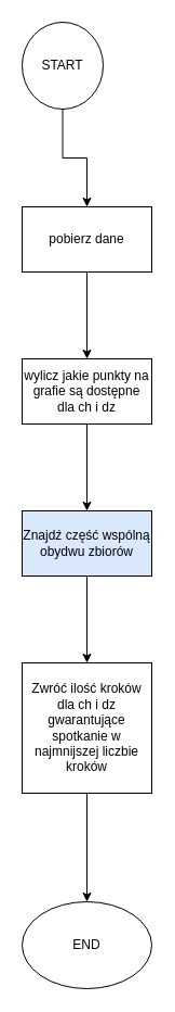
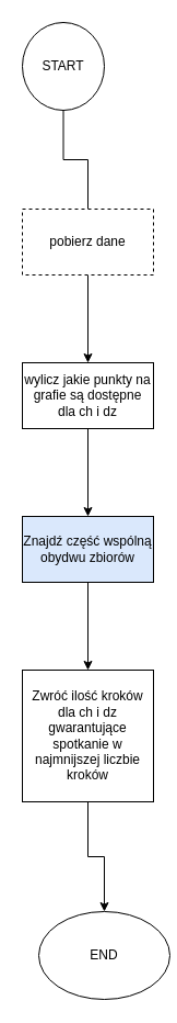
- <mxCell id="2" value="" style="edgeStyle=orthogonalEdgeStyle;rounded=0;orthogonalLoop=1;jettySize=auto;html=1;" edge="1" parent="1" source="3" target="5"><mxGeometry relative="1" as="geometry" /></mxCell>
+ <mxCell id="2" value="" style="edgeStyle=orthogonalEdgeStyle;rounded=0;orthogonalLoop=1;jettySize=auto;html=1;endArrow=none;" edge="1" parent="1" source="3" target="5"><mxGeometry relative="1" as="geometry" /></mxCell>
- <mxCell id="5" value="pobierz dane" style="whiteSpace=wrap;html=1;" vertex="1" parent="1"><mxGeometry x="20" y="190" width="120" height="60" as="geometry" /></mxCell>
+ <mxCell id="5" value="pobierz dane" style="whiteSpace=wrap;html=1;dashed=1;" vertex="1" parent="1"><mxGeometry x="20" y="190" width="120" height="60" as="geometry" /></mxCell>
- <mxCell id="12" value="END" style="ellipse;whiteSpace=wrap;html=1;" vertex="1" parent="1"><mxGeometry x="20" y="830" width="120" height="80" as="geometry" /></mxCell>
+ <mxCell id="12" value="END" style="ellipse;whiteSpace=wrap;html=1;" vertex="1" parent="1"><mxGeometry x="35" y="830" width="120" height="80" as="geometry" /></mxCell>
